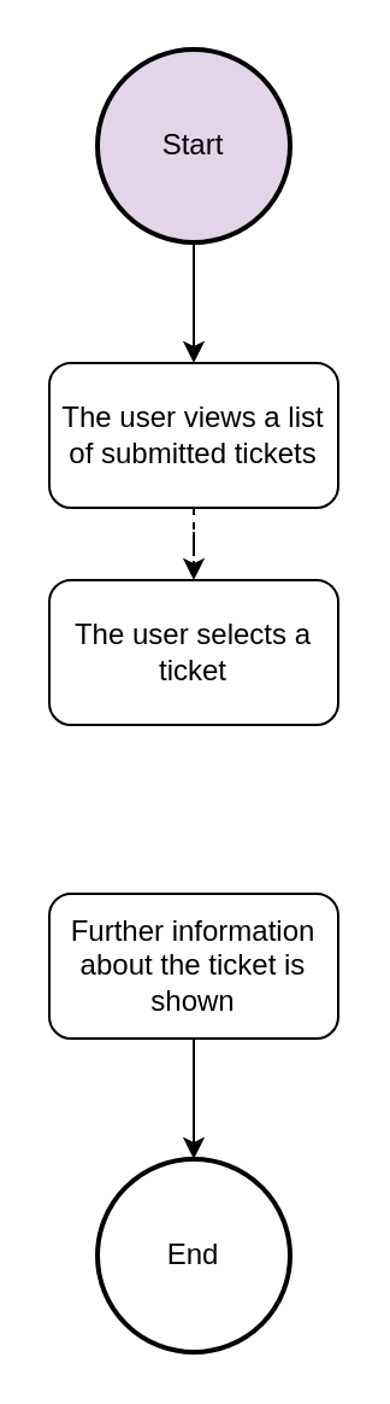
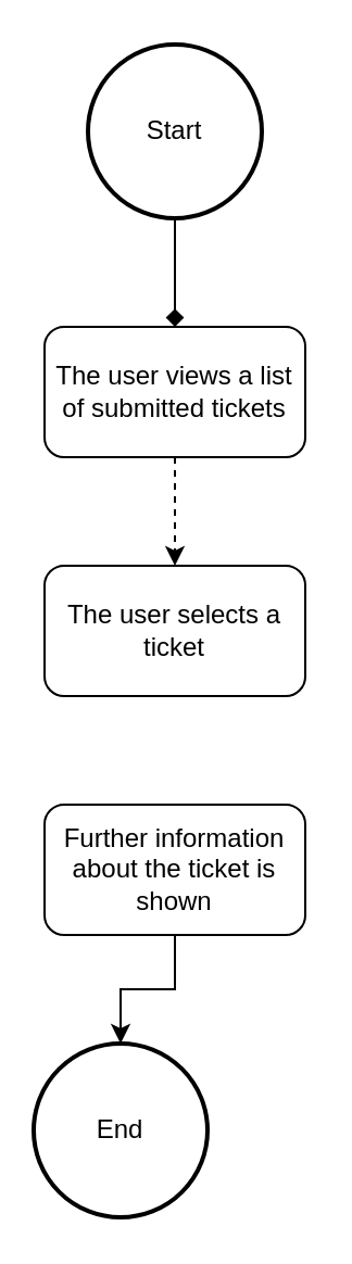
- <mxCell id="3" value="Start" style="ellipse;whiteSpace=wrap;html=1;aspect=fixed;strokeWidth=2;fillColor=#e1d5e7;" vertex="1" parent="1"><mxGeometry x="40" y="20" width="80" height="80" as="geometry" /></mxCell>
+ <mxCell id="3" value="Start" style="ellipse;whiteSpace=wrap;html=1;aspect=fixed;strokeWidth=2;" vertex="1" parent="1"><mxGeometry x="40" y="20" width="80" height="80" as="geometry" /></mxCell>
- <mxCell id="2" style="edgeStyle=orthogonalEdgeStyle;rounded=0;orthogonalLoop=1;jettySize=auto;html=1;" edge="1" parent="1" source="3" target="6"><mxGeometry relative="1" as="geometry" /></mxCell>
+ <mxCell id="2" style="edgeStyle=orthogonalEdgeStyle;rounded=0;orthogonalLoop=1;jettySize=auto;html=1;endArrow=diamond;" edge="1" parent="1" source="3" target="6"><mxGeometry relative="1" as="geometry" /></mxCell>
- <mxCell id="7" value="The user selects a ticket" style="rounded=1;whiteSpace=wrap;html=1;" vertex="1" parent="1"><mxGeometry x="20" y="240" width="120" height="60" as="geometry" /></mxCell>
+ <mxCell id="7" value="The user selects a ticket" style="rounded=1;whiteSpace=wrap;html=1;" vertex="1" parent="1"><mxGeometry x="20" y="260" width="120" height="60" as="geometry" /></mxCell>
- <mxCell id="4" value="End" style="ellipse;whiteSpace=wrap;html=1;aspect=fixed;strokeWidth=2;" vertex="1" parent="1"><mxGeometry x="40" y="480" width="80" height="80" as="geometry" /></mxCell>
+ <mxCell id="4" value="End" style="ellipse;whiteSpace=wrap;html=1;aspect=fixed;strokeWidth=2;" vertex="1" parent="1"><mxGeometry x="15" y="480" width="80" height="80" as="geometry" /></mxCell>
